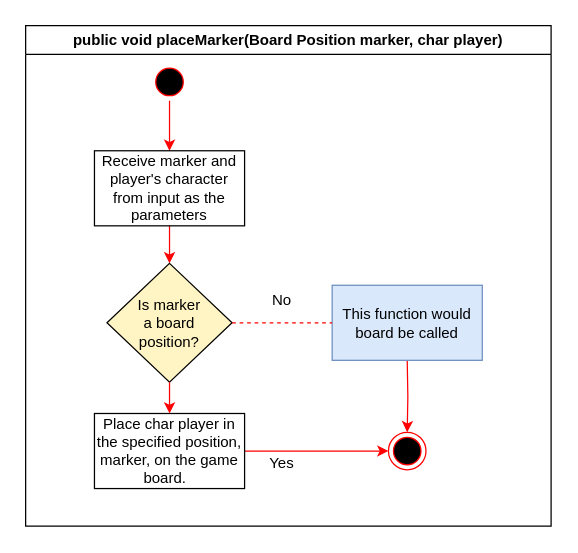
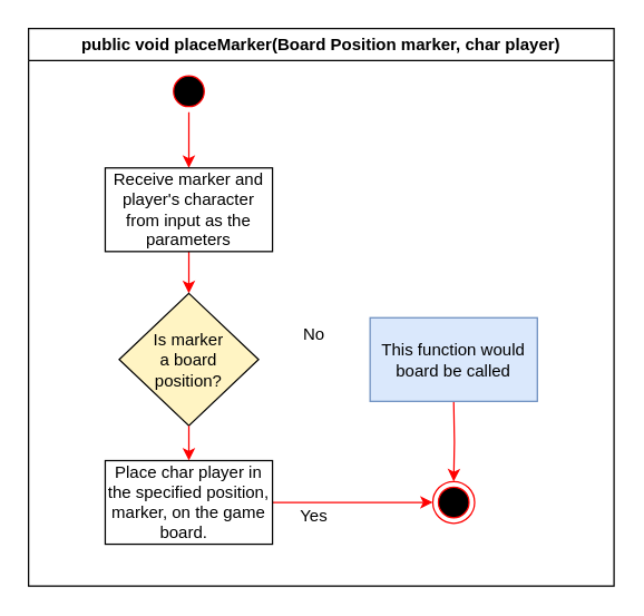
- <mxCell id="17" value="" style="endArrow=none;dashed=1;html=1;strokeColor=#FF0000;exitX=1;exitY=0.5;exitDx=0;exitDy=0;" parent="2" source="9" target="16" edge="1"><mxGeometry width="50" height="50" relative="1" as="geometry"><mxPoint x="205" y="238" as="sourcePoint" /><mxPoint x="225" y="238" as="targetPoint" /></mxGeometry></mxCell>
